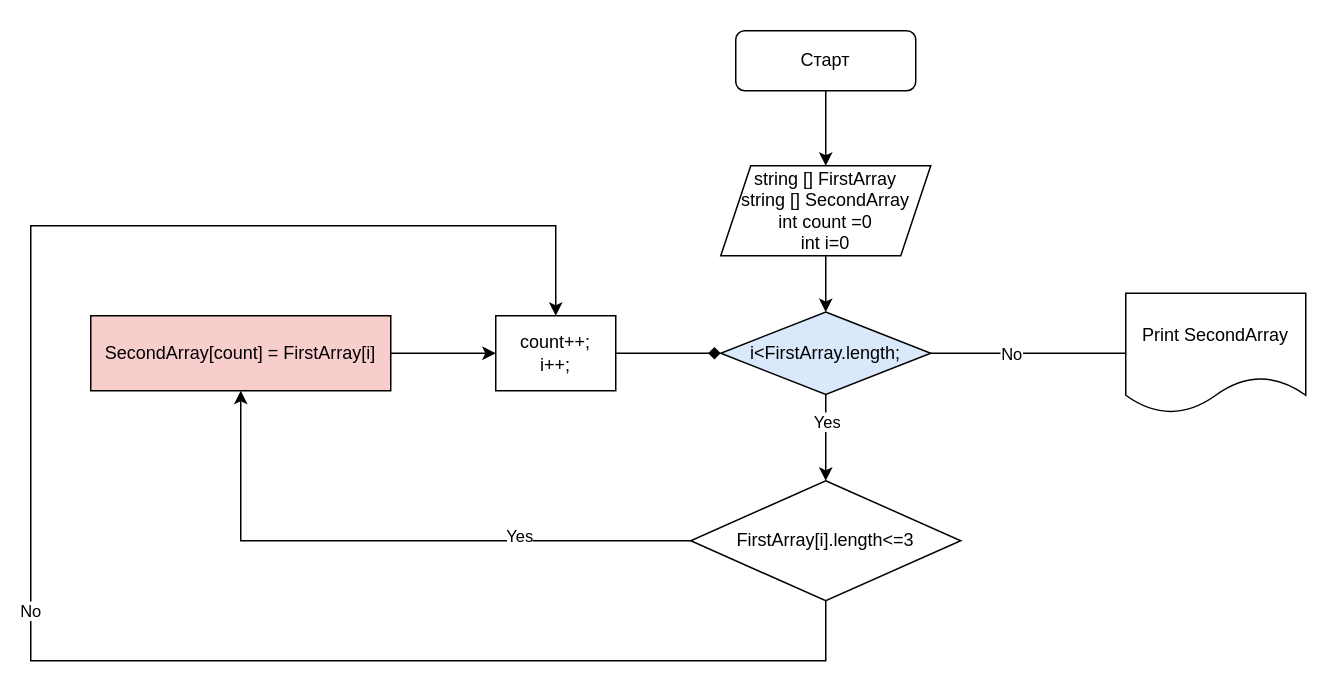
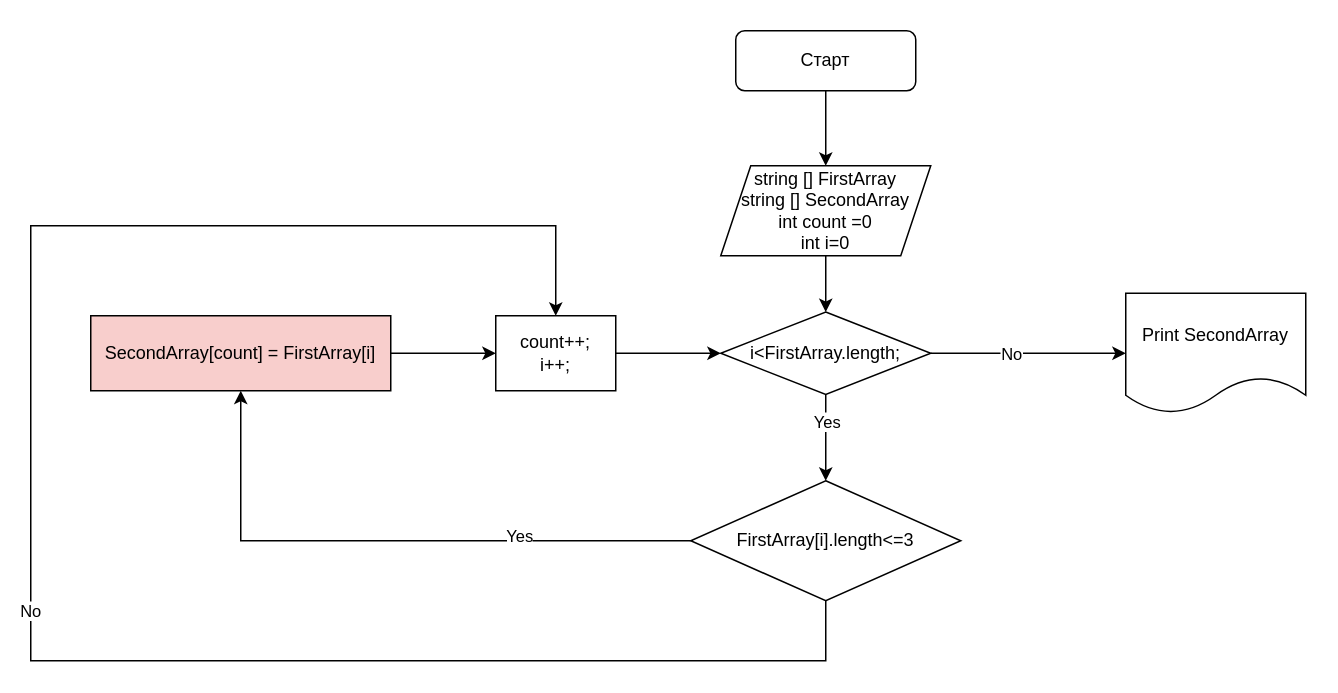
- <mxCell id="18" style="edgeStyle=orthogonalEdgeStyle;rounded=0;orthogonalLoop=1;jettySize=auto;html=1;endArrow=diamond;" edge="1" parent="1" source="19" target="17"><mxGeometry relative="1" as="geometry" /></mxCell>
+ <mxCell id="18" style="edgeStyle=orthogonalEdgeStyle;rounded=0;orthogonalLoop=1;jettySize=auto;html=1;" edge="1" parent="1" source="19" target="17"><mxGeometry relative="1" as="geometry" /></mxCell>
- <mxCell id="17" value="i&amp;lt;FirstArray.length;" style="rhombus;whiteSpace=wrap;html=1;fillColor=#dae8fc;" vertex="1" parent="1"><mxGeometry x="480" y="207.5" width="140" height="55" as="geometry" /></mxCell>
+ <mxCell id="17" value="i&amp;lt;FirstArray.length;" style="rhombus;whiteSpace=wrap;html=1;" vertex="1" parent="1"><mxGeometry x="480" y="207.5" width="140" height="55" as="geometry" /></mxCell>
- <mxCell id="15" style="edgeStyle=orthogonalEdgeStyle;rounded=0;orthogonalLoop=1;jettySize=auto;html=1;endArrow=none;" edge="1" parent="1" source="17" target="20"><mxGeometry relative="1" as="geometry" /></mxCell>
+ <mxCell id="15" style="edgeStyle=orthogonalEdgeStyle;rounded=0;orthogonalLoop=1;jettySize=auto;html=1;" edge="1" parent="1" source="17" target="20"><mxGeometry relative="1" as="geometry" /></mxCell>
